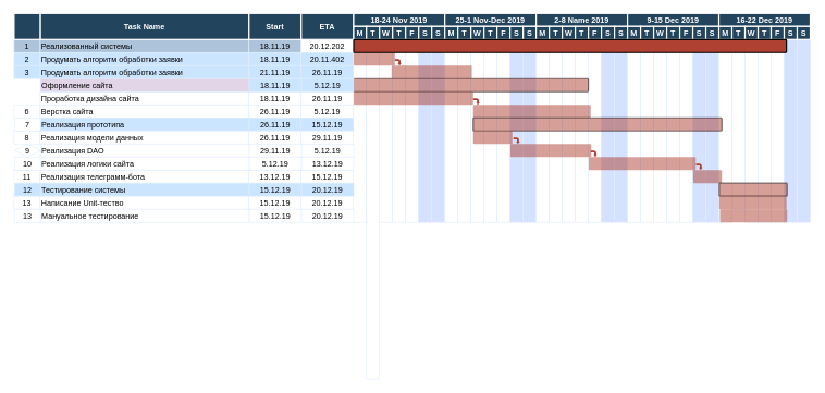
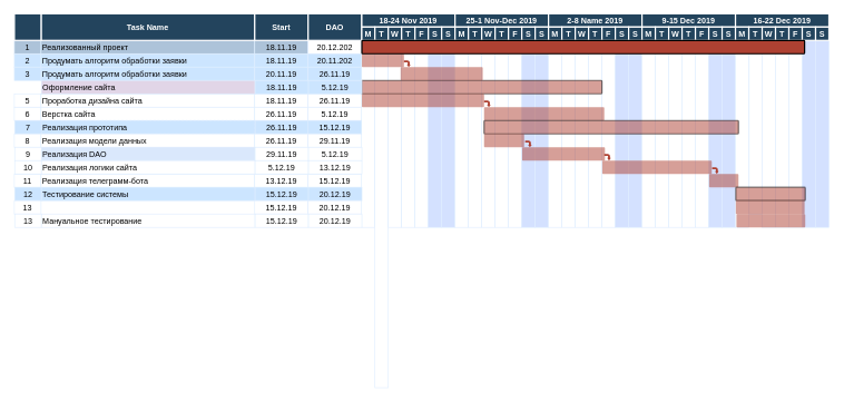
- <mxCell id="88" value="ETA" style="fillColor=#23445D;strokeColor=#FFFFFF;strokeWidth=2;fontColor=#FFFFFF;fontStyle=1" parent="1" vertex="1"><mxGeometry x="460.5" y="20" width="80.0" height="40.0" as="geometry" /></mxCell>
+ <mxCell id="88" value="DAO" style="fillColor=#23445D;strokeColor=#FFFFFF;strokeWidth=2;fontColor=#FFFFFF;fontStyle=1" parent="1" vertex="1"><mxGeometry x="460.5" y="20" width="80.0" height="40.0" as="geometry" /></mxCell>
- <mxCell id="3" value="Реализованный системы" style="align=left;strokeColor=#DEEDFF;fillColor=#ADC3D9" parent="1" vertex="1"><mxGeometry x="60.5" y="60" width="320" height="20" as="geometry" /></mxCell>
+ <mxCell id="3" value="Реализованный проект" style="align=left;strokeColor=#DEEDFF;fillColor=#ADC3D9" parent="1" vertex="1"><mxGeometry x="60.5" y="60" width="320" height="20" as="geometry" /></mxCell>
- <mxCell id="10" value="20.11.402" style="strokeColor=#DEEDFF;fillColor=#CCE5FF" parent="1" vertex="1"><mxGeometry x="460.5" y="80" width="80.0" height="20" as="geometry" /></mxCell>
+ <mxCell id="10" value="20.11.202" style="strokeColor=#DEEDFF;fillColor=#CCE5FF" parent="1" vertex="1"><mxGeometry x="460.5" y="80" width="80.0" height="20" as="geometry" /></mxCell>
- <mxCell id="129" value="21.11.19" style="strokeColor=#DEEDFF;fillColor=#CCE5FF" vertex="1" parent="1"><mxGeometry x="380.5" y="100" width="80.0" height="20" as="geometry" /></mxCell>
+ <mxCell id="129" value="20.11.19" style="strokeColor=#DEEDFF;fillColor=#CCE5FF" vertex="1" parent="1"><mxGeometry x="380.5" y="100" width="80.0" height="20" as="geometry" /></mxCell>
+ <mxCell id="11" value="5" style="strokeColor=#DEEDFF" parent="1" vertex="1"><mxGeometry x="20.5" y="140" width="40" height="20" as="geometry" /></mxCell>
- <mxCell id="19" value="7" style="strokeColor=#DEEDFF;fillColor=#ffffff;" parent="1" vertex="1"><mxGeometry x="21" y="180" width="40" height="20" as="geometry" /></mxCell>
+ <mxCell id="19" value="7" style="strokeColor=#DEEDFF;fillColor=#CCE5FF" parent="1" vertex="1"><mxGeometry x="21" y="180" width="40" height="20" as="geometry" /></mxCell>
- <mxCell id="20" value="Реализация прототипа" style="align=left;strokeColor=#DEEDFF;fillColor=#CCE5FF;" parent="1" vertex="1"><mxGeometry x="61" y="180" width="320.0" height="20.0" as="geometry" /></mxCell>
+ <mxCell id="20" value="Реализация прототипа" style="align=left;strokeColor=#DEEDFF;fillColor=#CCE5FF;dashed=1;" parent="1" vertex="1"><mxGeometry x="61" y="180" width="320.0" height="20.0" as="geometry" /></mxCell>
- <mxCell id="27" value="9" style="rhombus;strokeColor=#DEEDFF;" parent="1" vertex="1"><mxGeometry x="21" y="220" width="40" height="20" as="geometry" /></mxCell>
+ <mxCell id="27" value="9" style="strokeColor=#DEEDFF" parent="1" vertex="1"><mxGeometry x="21" y="220" width="40" height="20" as="geometry" /></mxCell>
- <mxCell id="28" value="Реализация DAO" style="align=left;strokeColor=#DEEDFF" parent="1" vertex="1"><mxGeometry x="61" y="220" width="320.0" height="20" as="geometry" /></mxCell>
+ <mxCell id="28" value="Реализация DAO" style="align=left;strokeColor=#DEEDFF;fillColor=#dae8fc;" parent="1" vertex="1"><mxGeometry x="61" y="220" width="320.0" height="20" as="geometry" /></mxCell>
- <mxCell id="40" value="Написание Unit-тество" style="align=left;strokeColor=#DEEDFF" parent="1" vertex="1"><mxGeometry x="60.5" y="300" width="320.0" height="20" as="geometry" /></mxCell>
